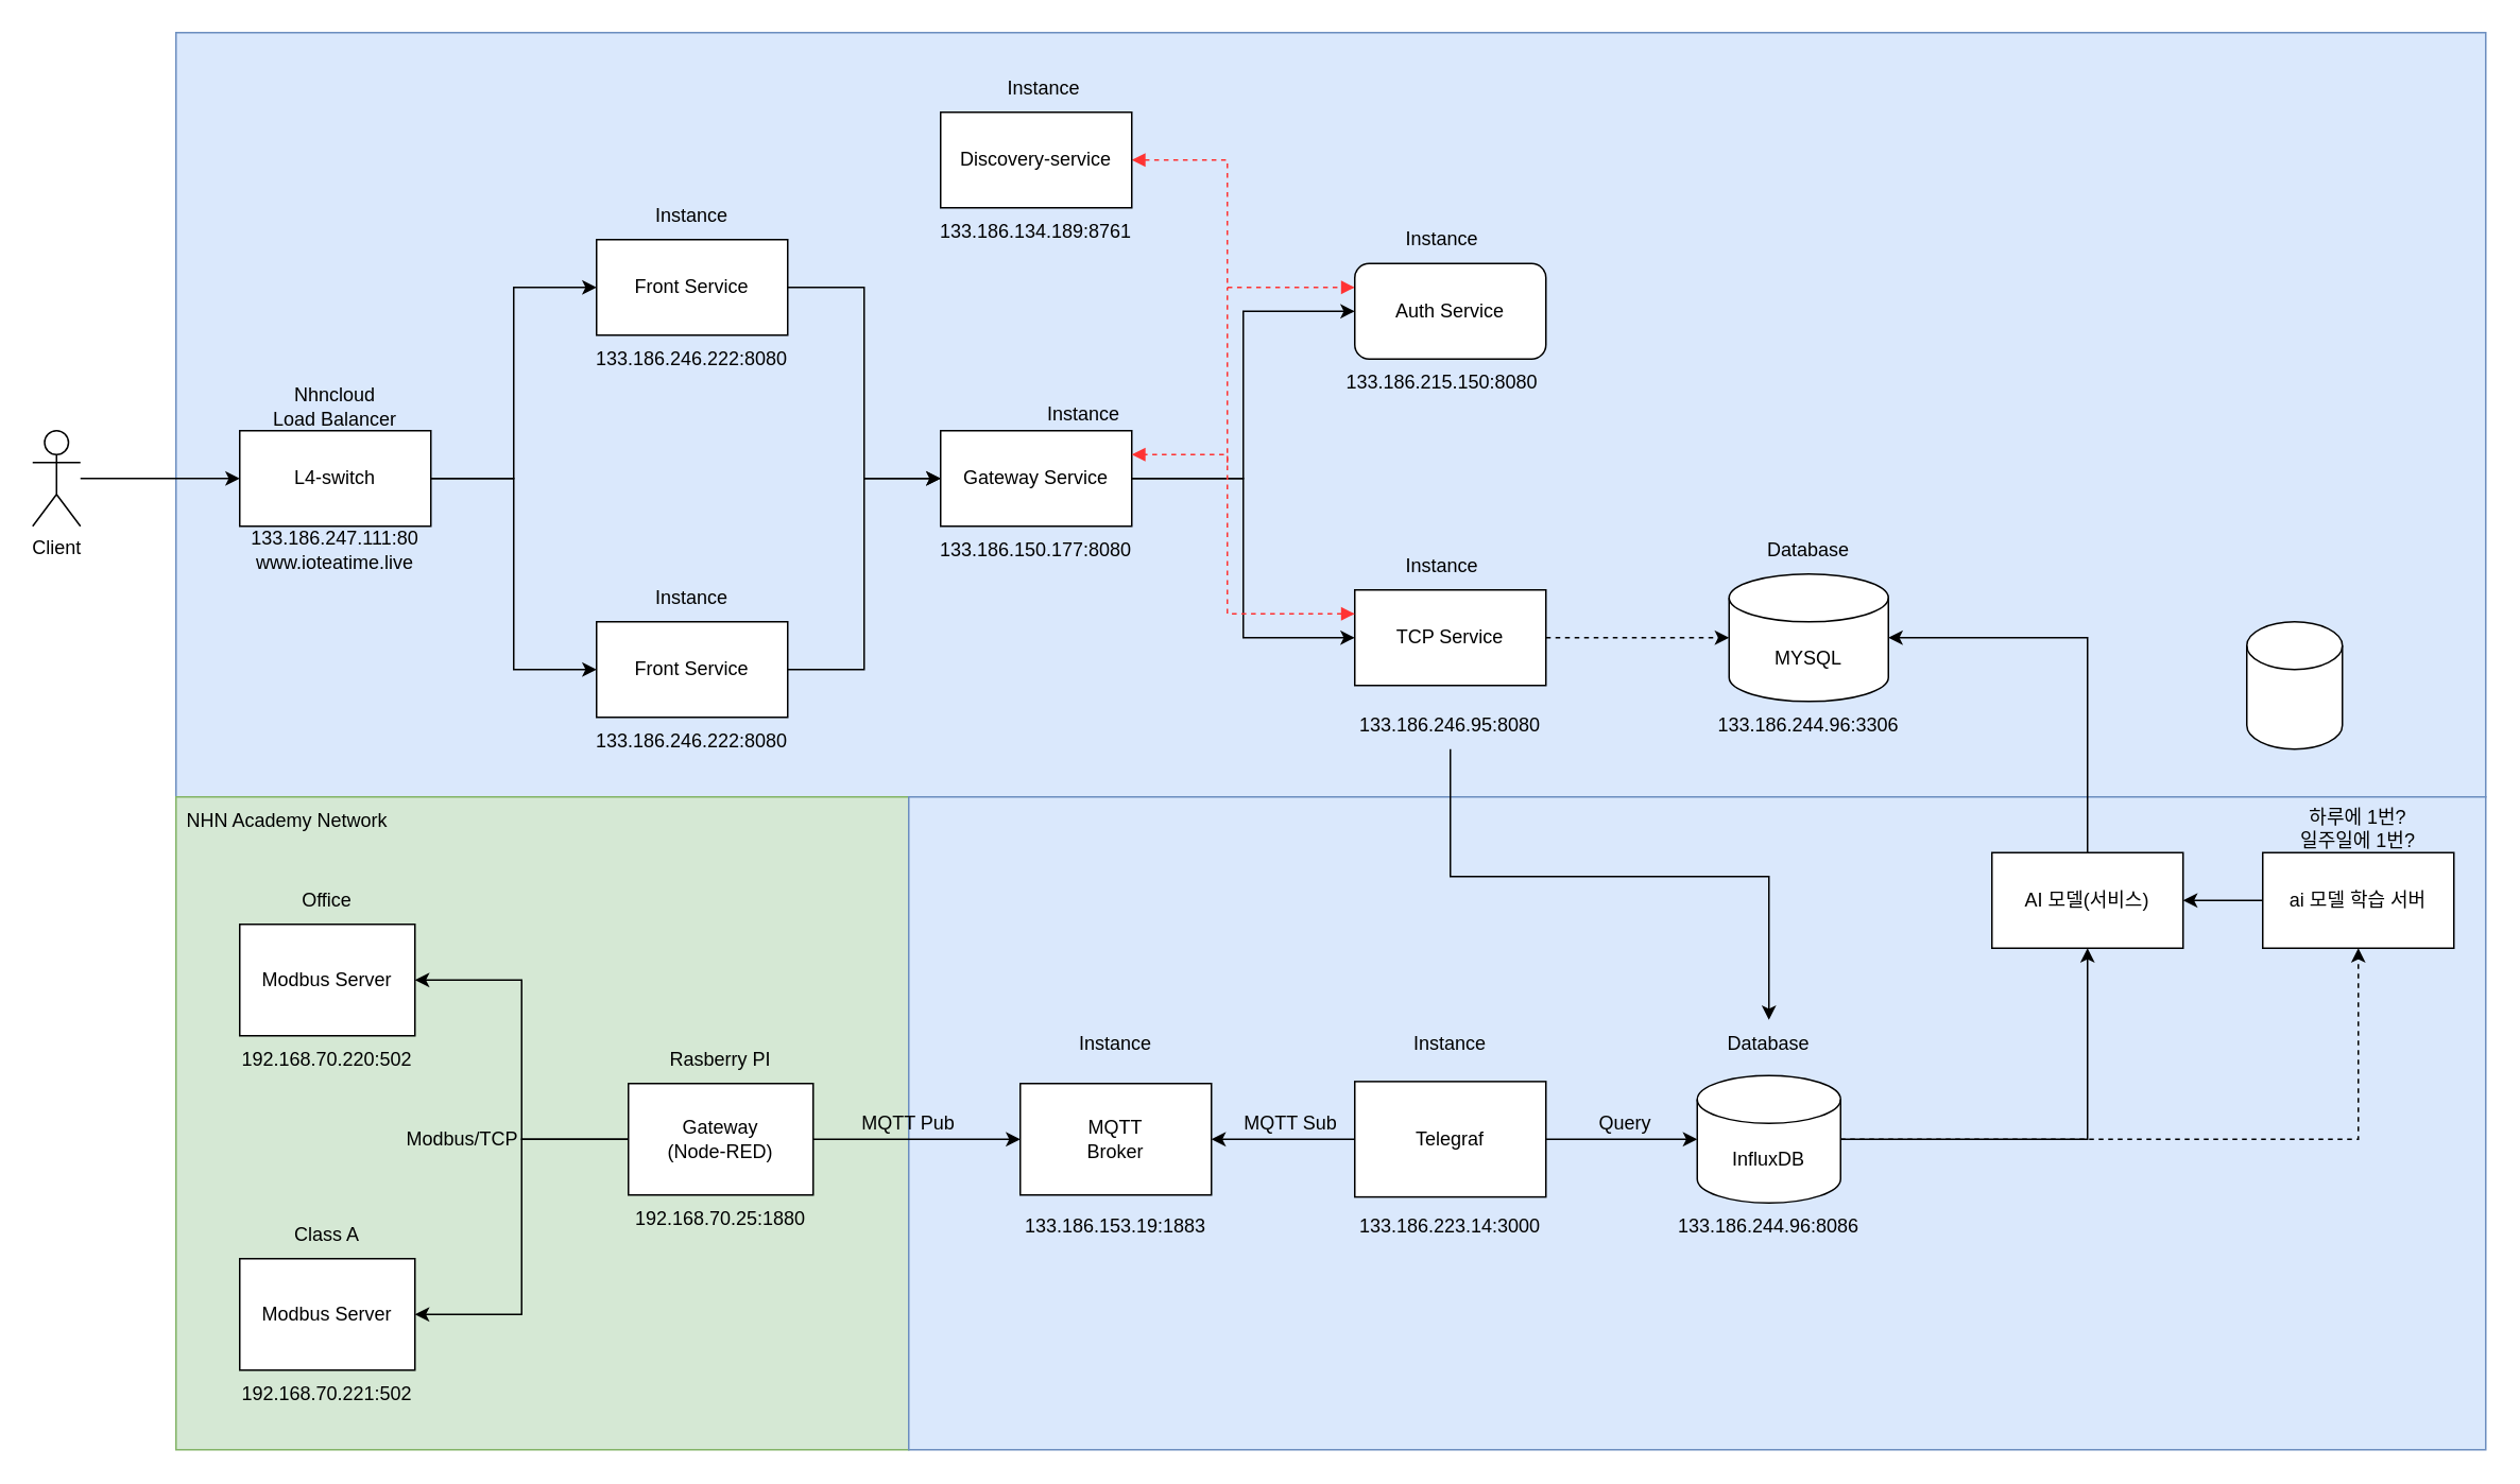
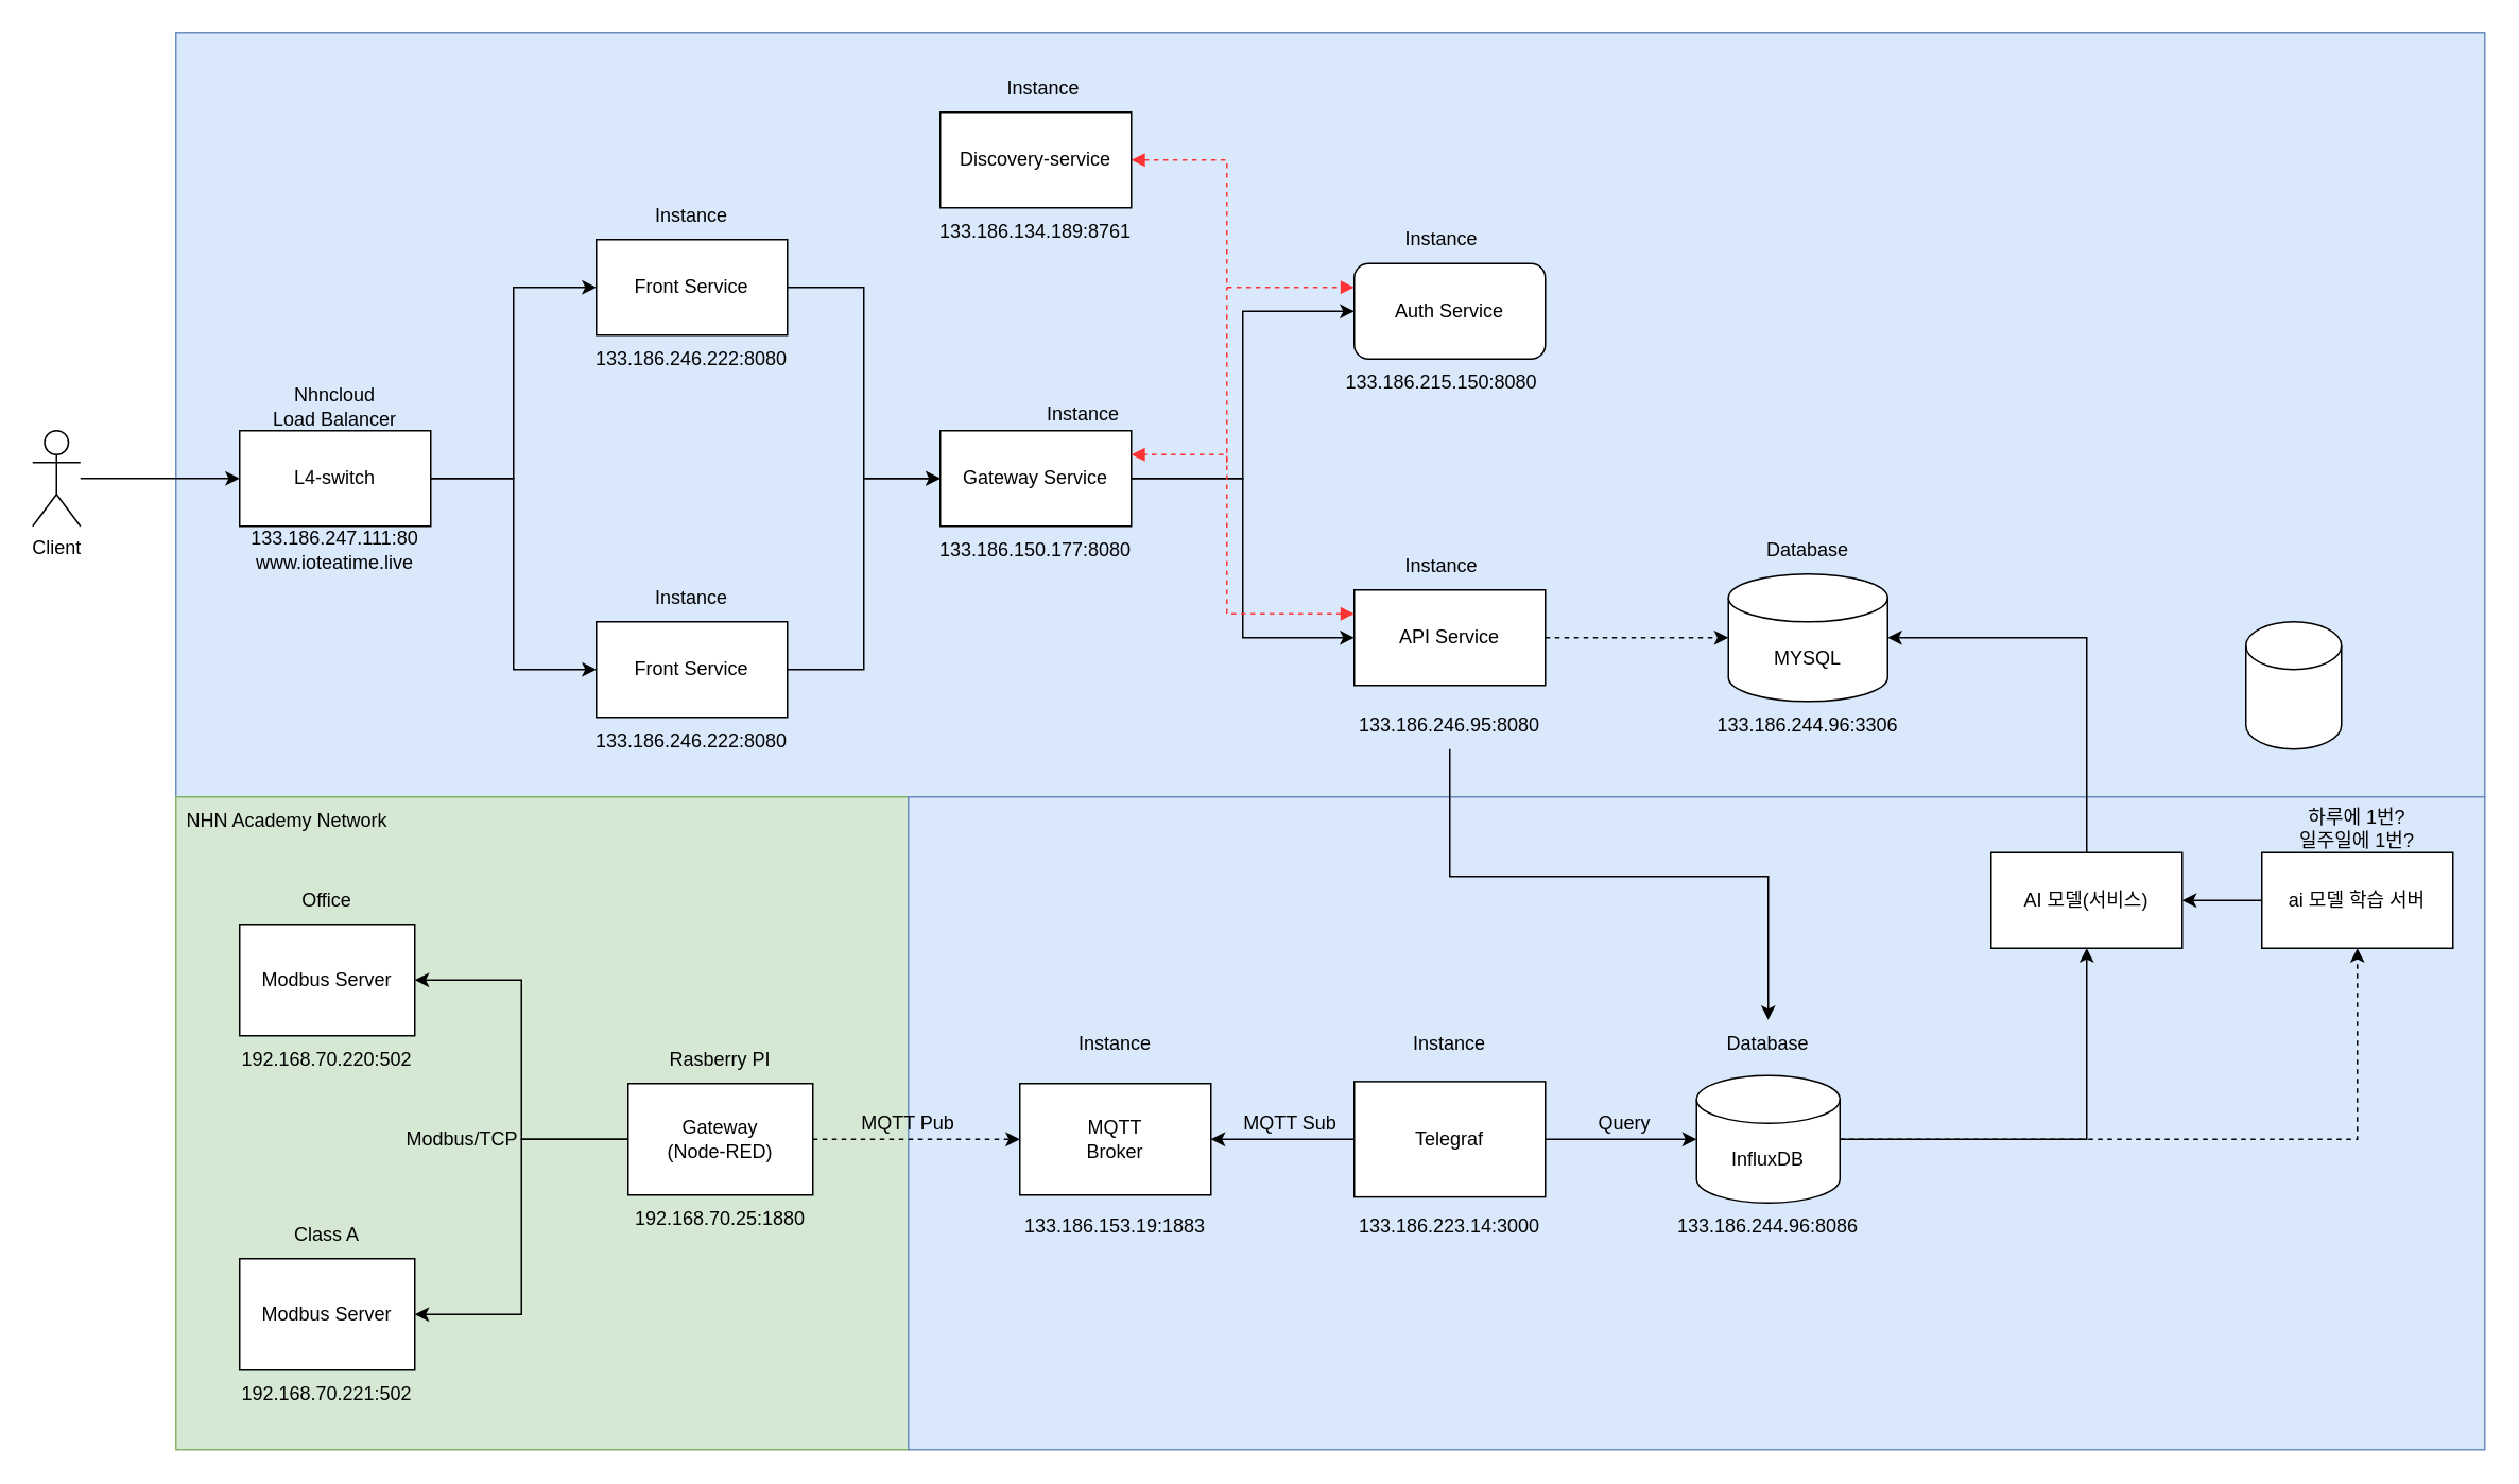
- <mxCell id="48" value="TCP Service" style="rounded=0;whiteSpace=wrap;html=1;" parent="1" vertex="1"><mxGeometry x="850" y="370" width="120" height="60" as="geometry" /></mxCell>
+ <mxCell id="48" value="API Service" style="rounded=0;whiteSpace=wrap;html=1;" parent="1" vertex="1"><mxGeometry x="850" y="370" width="120" height="60" as="geometry" /></mxCell>
- <mxCell id="23" style="edgeStyle=orthogonalEdgeStyle;rounded=0;orthogonalLoop=1;jettySize=auto;html=1;exitX=1;exitY=0.5;exitDx=0;exitDy=0;entryX=0;entryY=0.5;entryDx=0;entryDy=0;" parent="1" source="24" target="10" edge="1"><mxGeometry relative="1" as="geometry" /></mxCell>
+ <mxCell id="23" style="edgeStyle=orthogonalEdgeStyle;rounded=0;orthogonalLoop=1;jettySize=auto;html=1;exitX=1;exitY=0.5;exitDx=0;exitDy=0;entryX=0;entryY=0.5;entryDx=0;entryDy=0;dashed=1;" parent="1" source="24" target="10" edge="1"><mxGeometry relative="1" as="geometry" /></mxCell>
